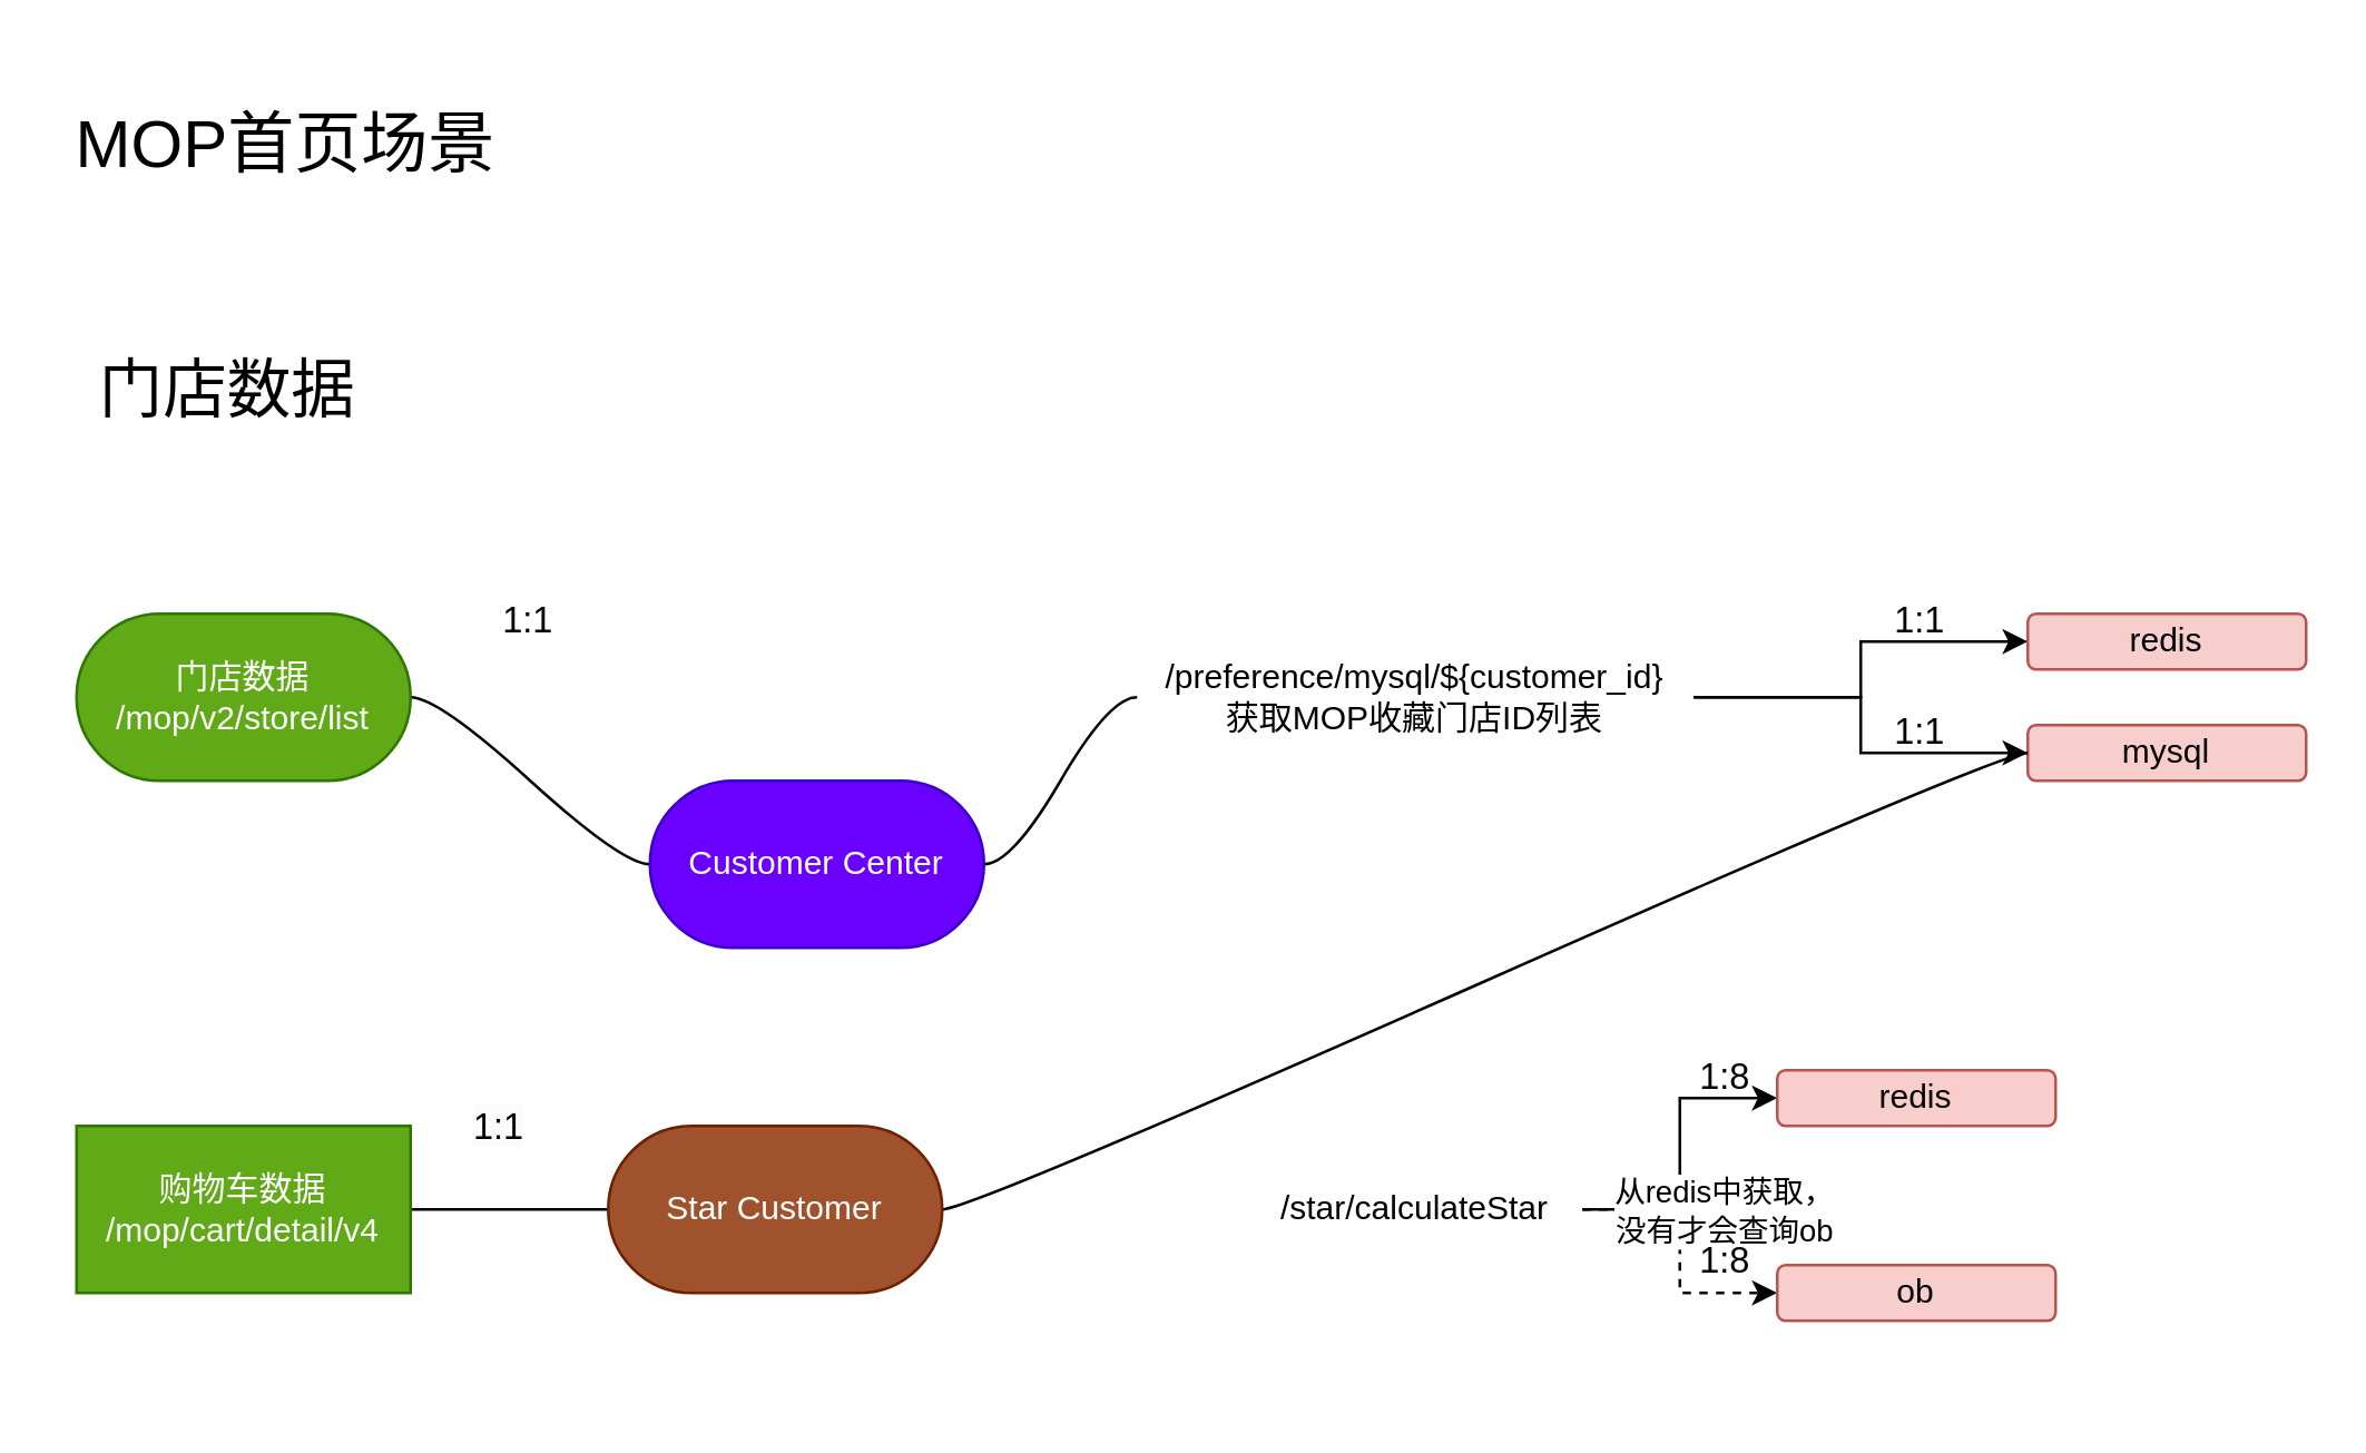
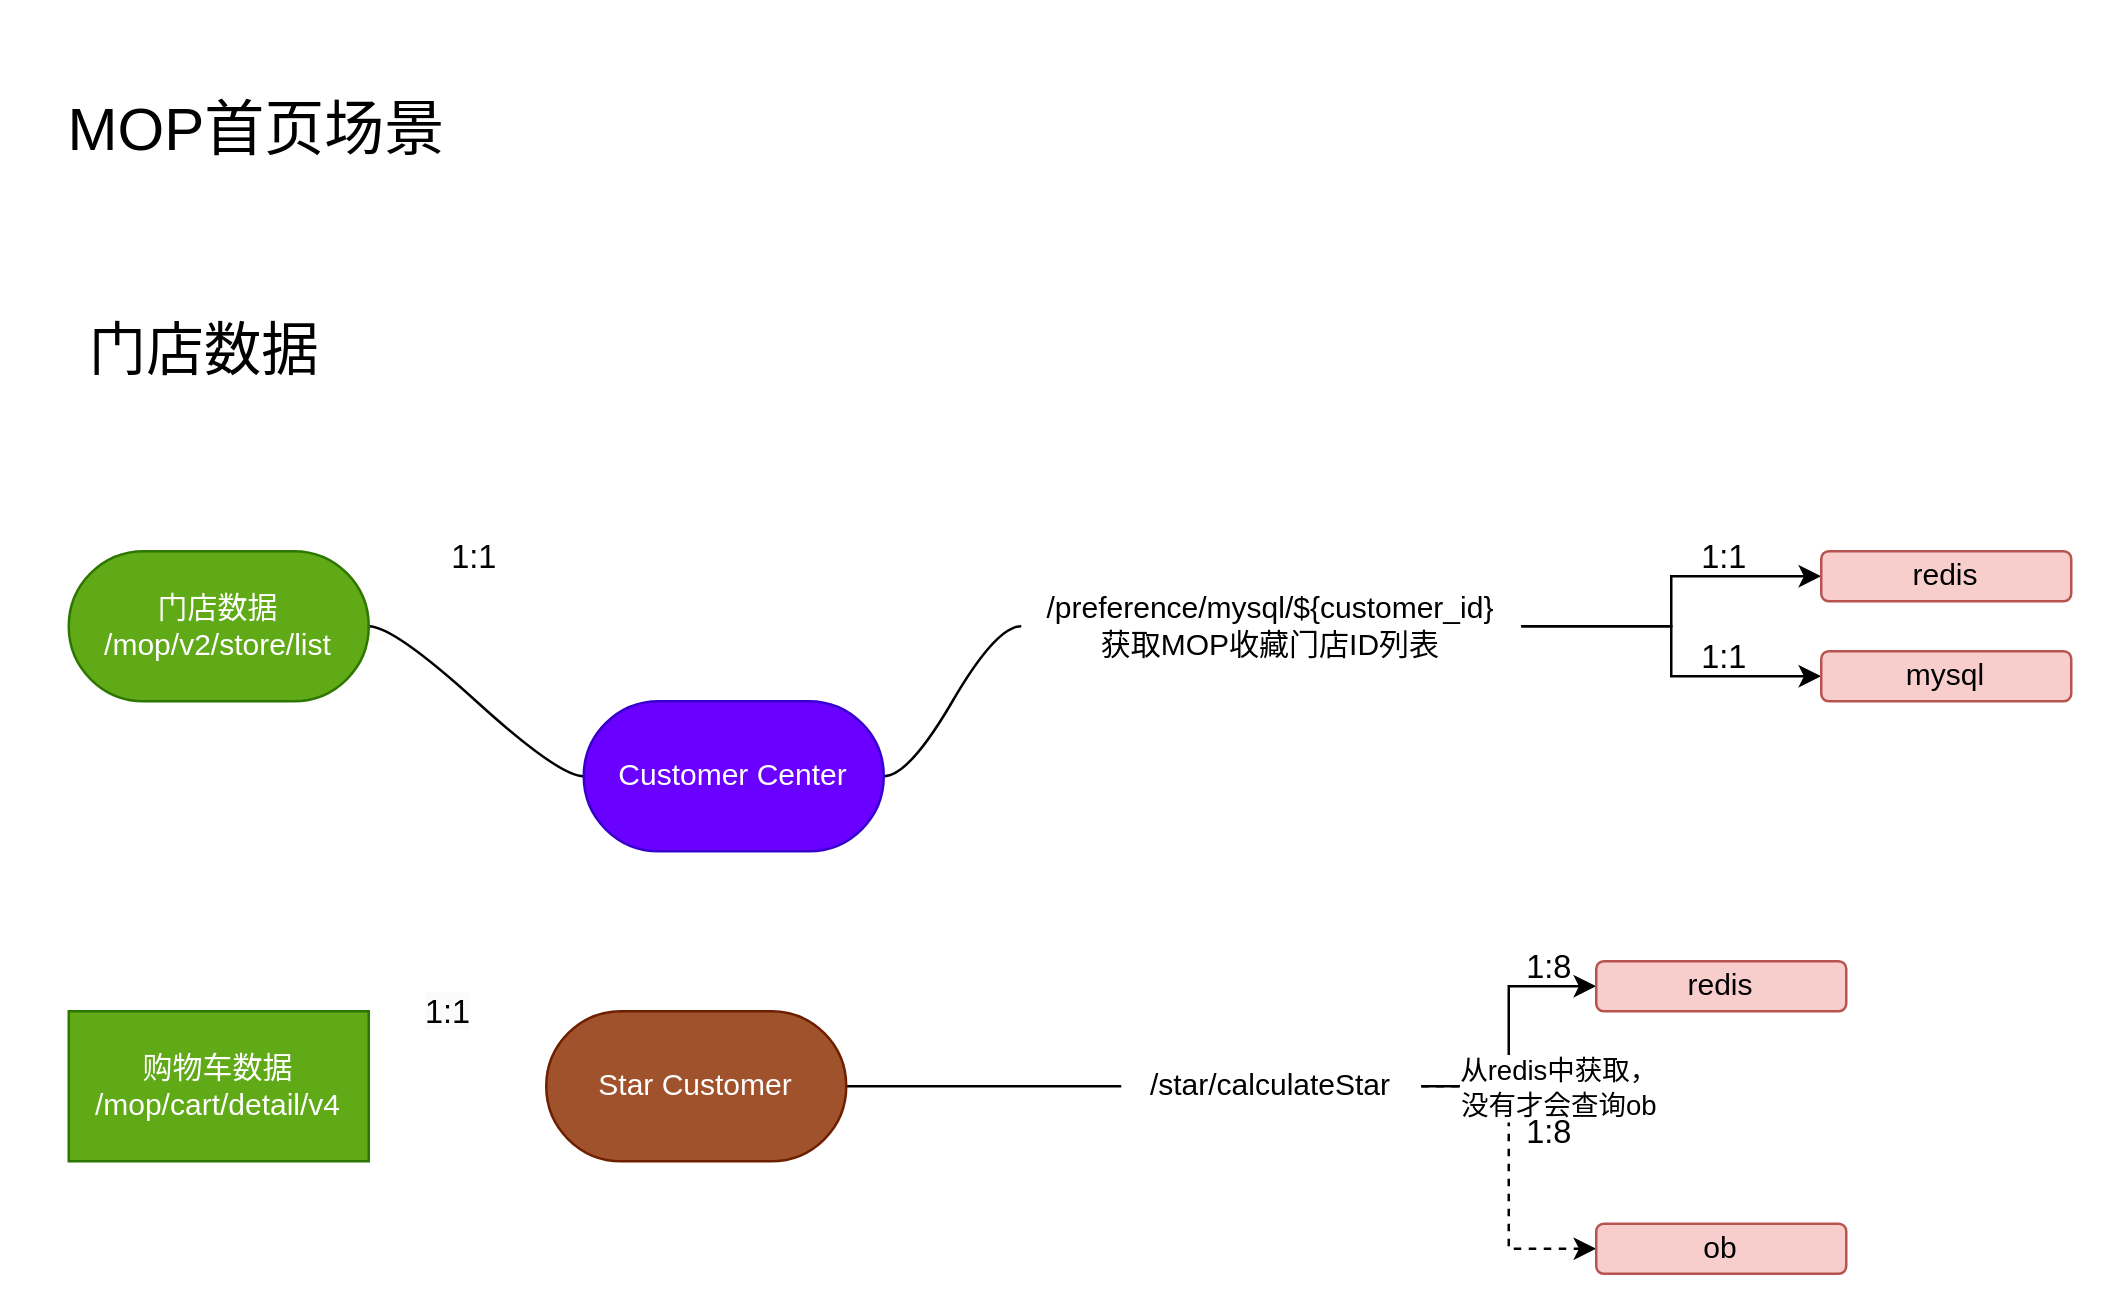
- <mxCell id="19" value="" style="edgeStyle=entityRelationEdgeStyle;rounded=0;orthogonalLoop=1;jettySize=auto;html=1;startArrow=none;endArrow=none;segment=10;curved=1;sourcePerimeterSpacing=0;targetPerimeterSpacing=0;" edge="1" parent="1" source="20" target="13"><mxGeometry relative="1" as="geometry" /></mxCell>
+ <mxCell id="19" value="" style="edgeStyle=entityRelationEdgeStyle;rounded=0;orthogonalLoop=1;jettySize=auto;html=1;startArrow=none;endArrow=none;segment=10;curved=1;sourcePerimeterSpacing=0;targetPerimeterSpacing=0;" edge="1" parent="1" source="20" target="24"><mxGeometry relative="1" as="geometry" /></mxCell>
- <mxCell id="17" value="" style="edgeStyle=entityRelationEdgeStyle;rounded=0;orthogonalLoop=1;jettySize=auto;html=1;startArrow=none;endArrow=none;segment=10;curved=1;sourcePerimeterSpacing=0;targetPerimeterSpacing=0;" edge="1" parent="1" source="18" target="20"><mxGeometry relative="1" as="geometry" /></mxCell>
- <mxCell id="27" value="ob" style="rounded=1;whiteSpace=wrap;html=1;fillColor=#f8cecc;strokeColor=#b85450;" vertex="1" parent="1"><mxGeometry x="638" y="454" width="100" height="20" as="geometry" /></mxCell>
+ <mxCell id="27" value="ob" style="rounded=1;whiteSpace=wrap;html=1;fillColor=#f8cecc;strokeColor=#b85450;" vertex="1" parent="1"><mxGeometry x="638" y="489" width="100" height="20" as="geometry" /></mxCell>
